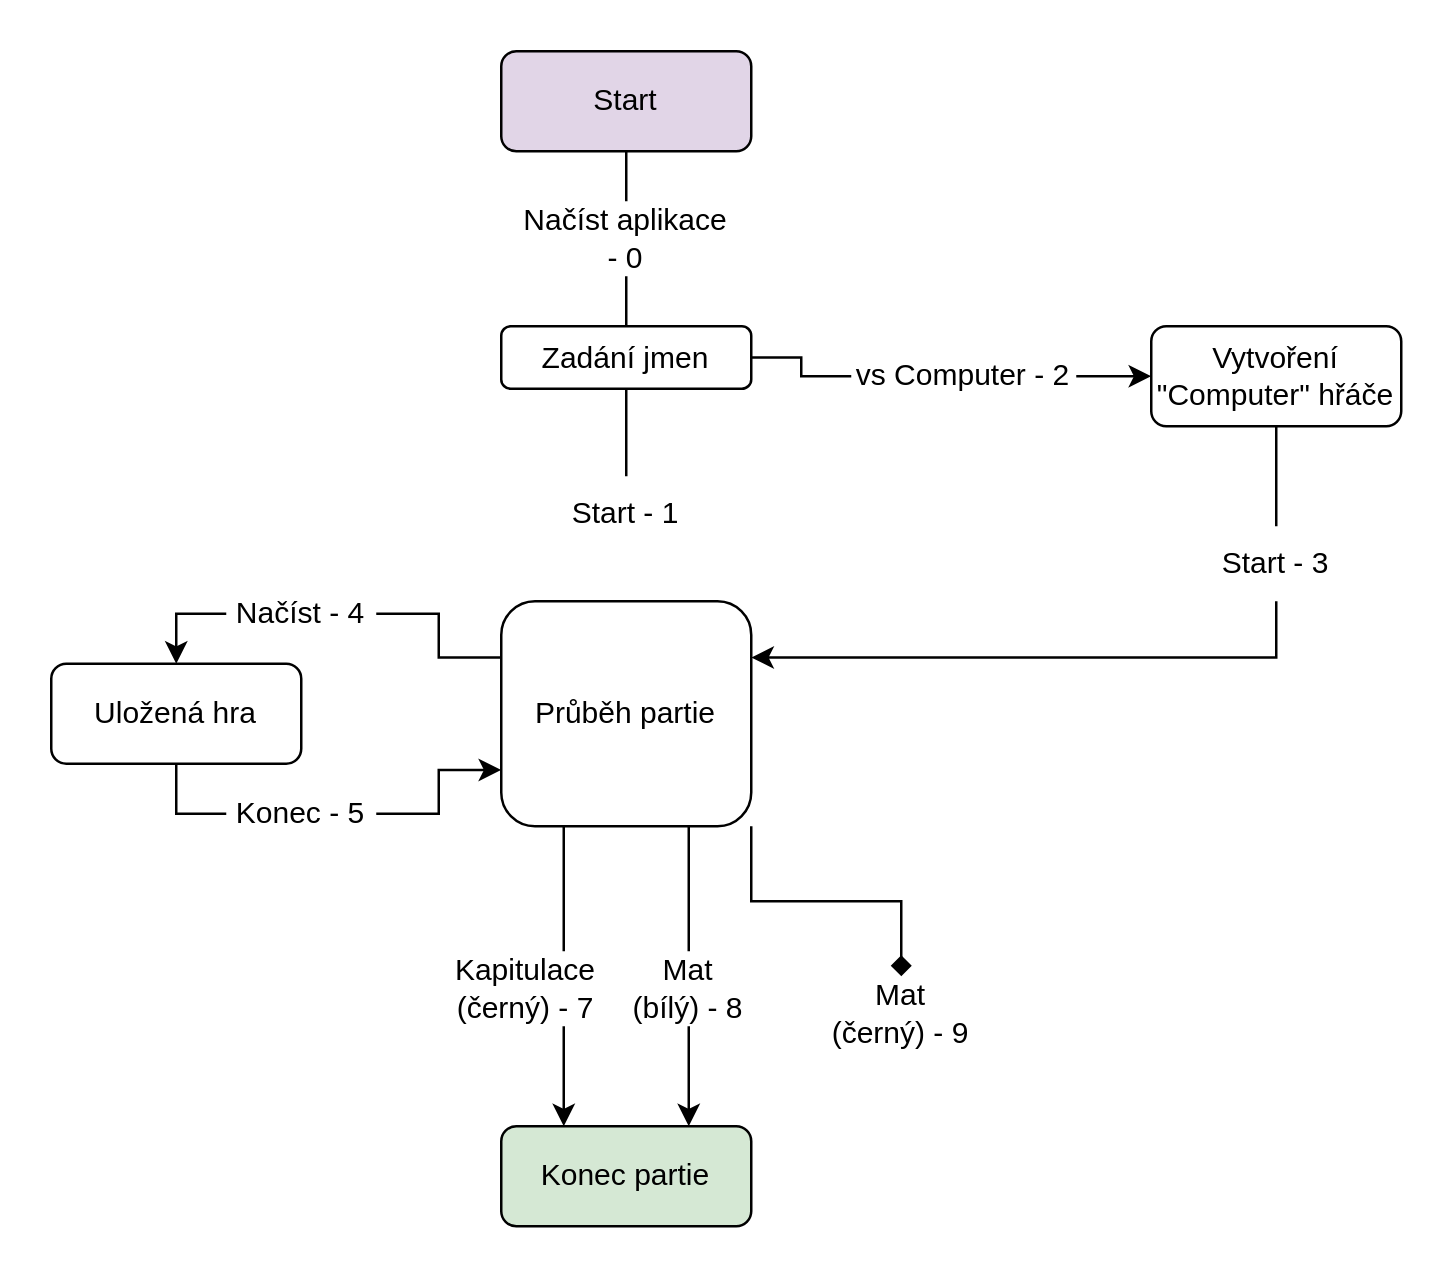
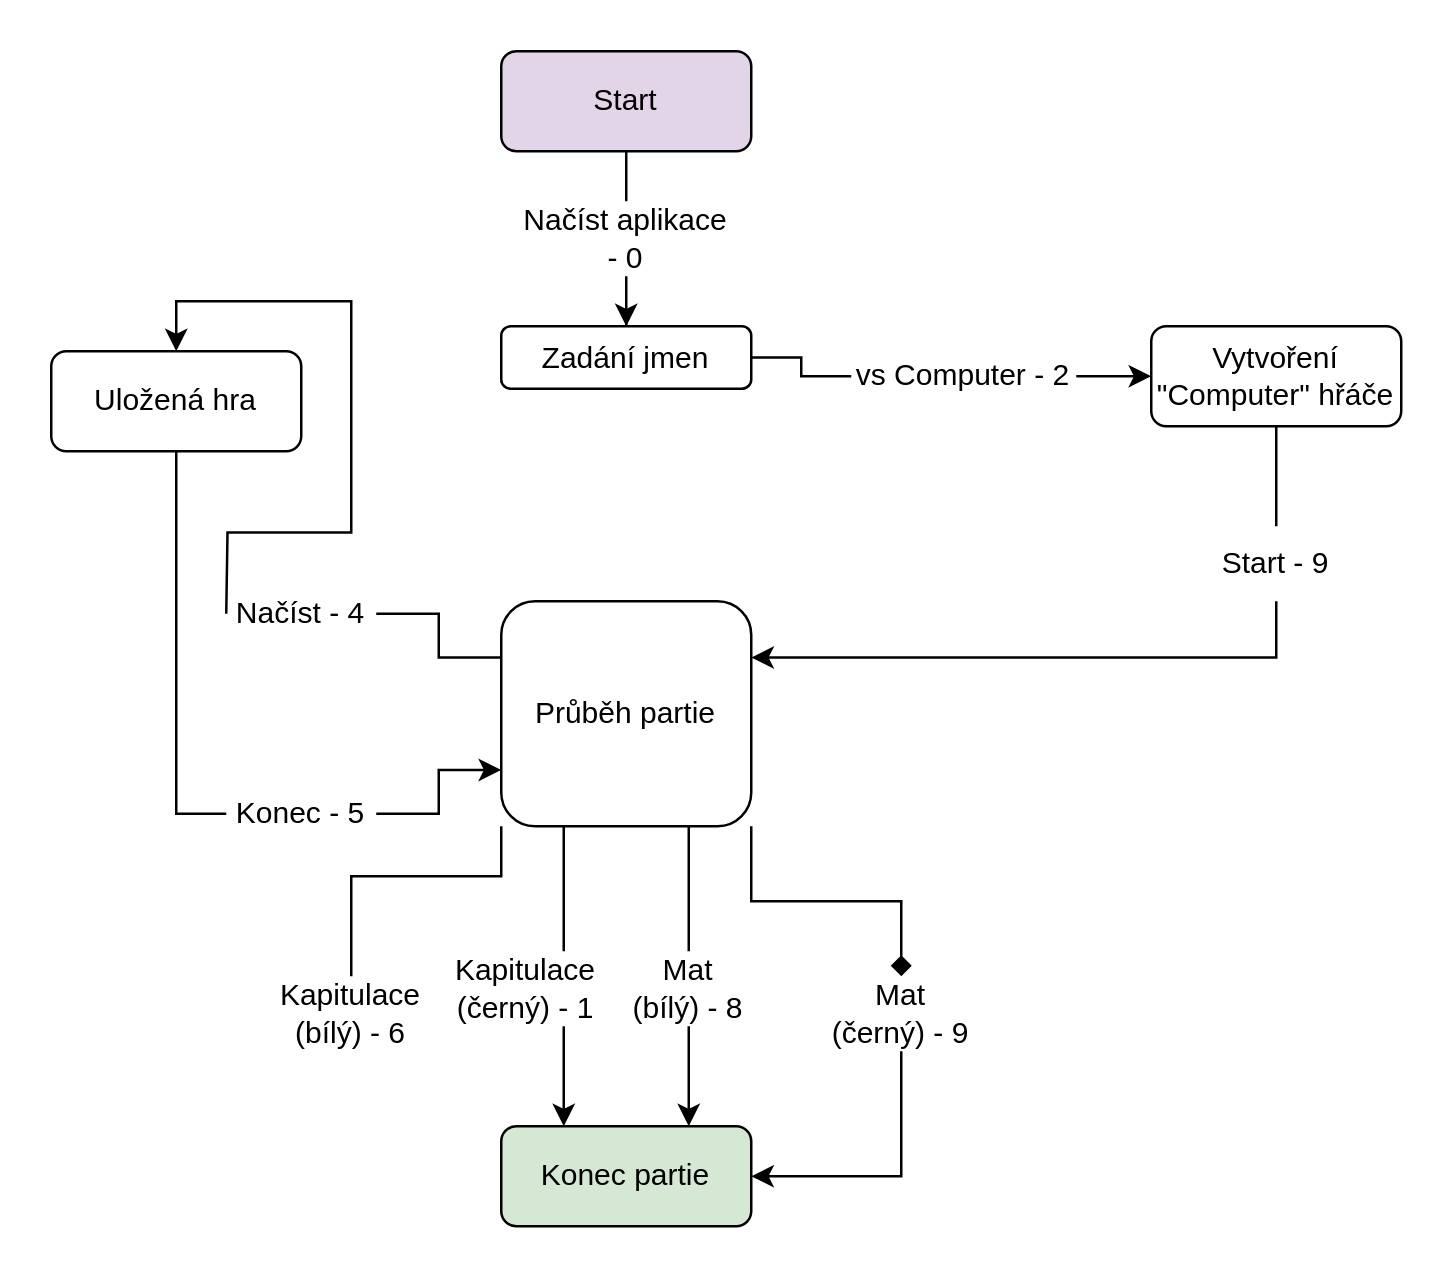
- <mxCell id="2" style="edgeStyle=orthogonalEdgeStyle;rounded=0;orthogonalLoop=1;jettySize=auto;html=1;exitX=0.5;exitY=1;exitDx=0;exitDy=0;startArrow=none;endArrow=none;" edge="1" parent="1" source="13" target="5"><mxGeometry relative="1" as="geometry" /></mxCell>
+ <mxCell id="2" style="edgeStyle=orthogonalEdgeStyle;rounded=0;orthogonalLoop=1;jettySize=auto;html=1;exitX=0.5;exitY=1;exitDx=0;exitDy=0;startArrow=none;" edge="1" parent="1" source="13" target="5"><mxGeometry relative="1" as="geometry" /></mxCell>
- <mxCell id="16" value="" style="edgeStyle=orthogonalEdgeStyle;rounded=0;orthogonalLoop=1;jettySize=auto;html=1;exitX=0.5;exitY=1;exitDx=0;exitDy=0;entryX=0.5;entryY=0;entryDx=0;entryDy=0;endArrow=none;" edge="1" parent="1" source="5" target="15"><mxGeometry relative="1" as="geometry"><mxPoint x="250" y="170" as="sourcePoint" /><mxPoint x="250" y="240" as="targetPoint" /></mxGeometry></mxCell>
- <mxCell id="15" value="Start - 1" style="text;html=1;strokeColor=none;fillColor=none;align=center;verticalAlign=middle;whiteSpace=wrap;rounded=0;" vertex="1" parent="1"><mxGeometry x="220" y="190" width="60" height="30" as="geometry" /></mxCell>
- <mxCell id="19" value="Start - 3" style="text;html=1;strokeColor=none;fillColor=none;align=center;verticalAlign=middle;whiteSpace=wrap;rounded=0;" vertex="1" parent="1"><mxGeometry x="480" y="210" width="60" height="30" as="geometry" /></mxCell>
+ <mxCell id="19" value="Start - 9" style="text;html=1;strokeColor=none;fillColor=none;align=center;verticalAlign=middle;whiteSpace=wrap;rounded=0;" vertex="1" parent="1"><mxGeometry x="480" y="210" width="60" height="30" as="geometry" /></mxCell>
- <mxCell id="22" value="Uložená hra" style="rounded=1;whiteSpace=wrap;html=1;" vertex="1" parent="1"><mxGeometry x="20" y="265" width="100" height="40" as="geometry" /></mxCell>
+ <mxCell id="22" value="Uložená hra" style="rounded=1;whiteSpace=wrap;html=1;" vertex="1" parent="1"><mxGeometry x="20" y="140" width="100" height="40" as="geometry" /></mxCell>
+ <mxCell id="28" value="" style="edgeStyle=orthogonalEdgeStyle;rounded=0;orthogonalLoop=1;jettySize=auto;html=1;exitX=0;exitY=1;exitDx=0;exitDy=0;entryX=0.5;entryY=0;entryDx=0;entryDy=0;endArrow=none;" edge="1" parent="1" source="9" target="27"><mxGeometry relative="1" as="geometry"><mxPoint x="200" y="330" as="sourcePoint" /><mxPoint x="200" y="470" as="targetPoint" /><Array as="points"><mxPoint x="200" y="350" /><mxPoint x="140" y="350" /></Array></mxGeometry></mxCell>
- <mxCell id="29" value="Kapitulace (černý) - 7" style="text;html=1;strokeColor=none;fillColor=none;align=center;verticalAlign=middle;whiteSpace=wrap;rounded=0;" vertex="1" parent="1"><mxGeometry x="180" y="380" width="60" height="30" as="geometry" /></mxCell>
+ <mxCell id="29" value="Kapitulace (černý) - 1" style="text;html=1;strokeColor=none;fillColor=none;align=center;verticalAlign=middle;whiteSpace=wrap;rounded=0;" vertex="1" parent="1"><mxGeometry x="180" y="380" width="60" height="30" as="geometry" /></mxCell>
+ <mxCell id="27" value="Kapitulace (bílý) - 6" style="text;html=1;strokeColor=none;fillColor=none;align=center;verticalAlign=middle;whiteSpace=wrap;rounded=0;" vertex="1" parent="1"><mxGeometry x="110" y="390" width="60" height="30" as="geometry" /></mxCell>
+ <mxCell id="33" style="edgeStyle=orthogonalEdgeStyle;rounded=0;orthogonalLoop=1;jettySize=auto;html=1;exitX=0.5;exitY=1;exitDx=0;exitDy=0;entryX=1;entryY=0.5;entryDx=0;entryDy=0;" edge="1" parent="1" source="34" target="10"><mxGeometry relative="1" as="geometry" /></mxCell>
